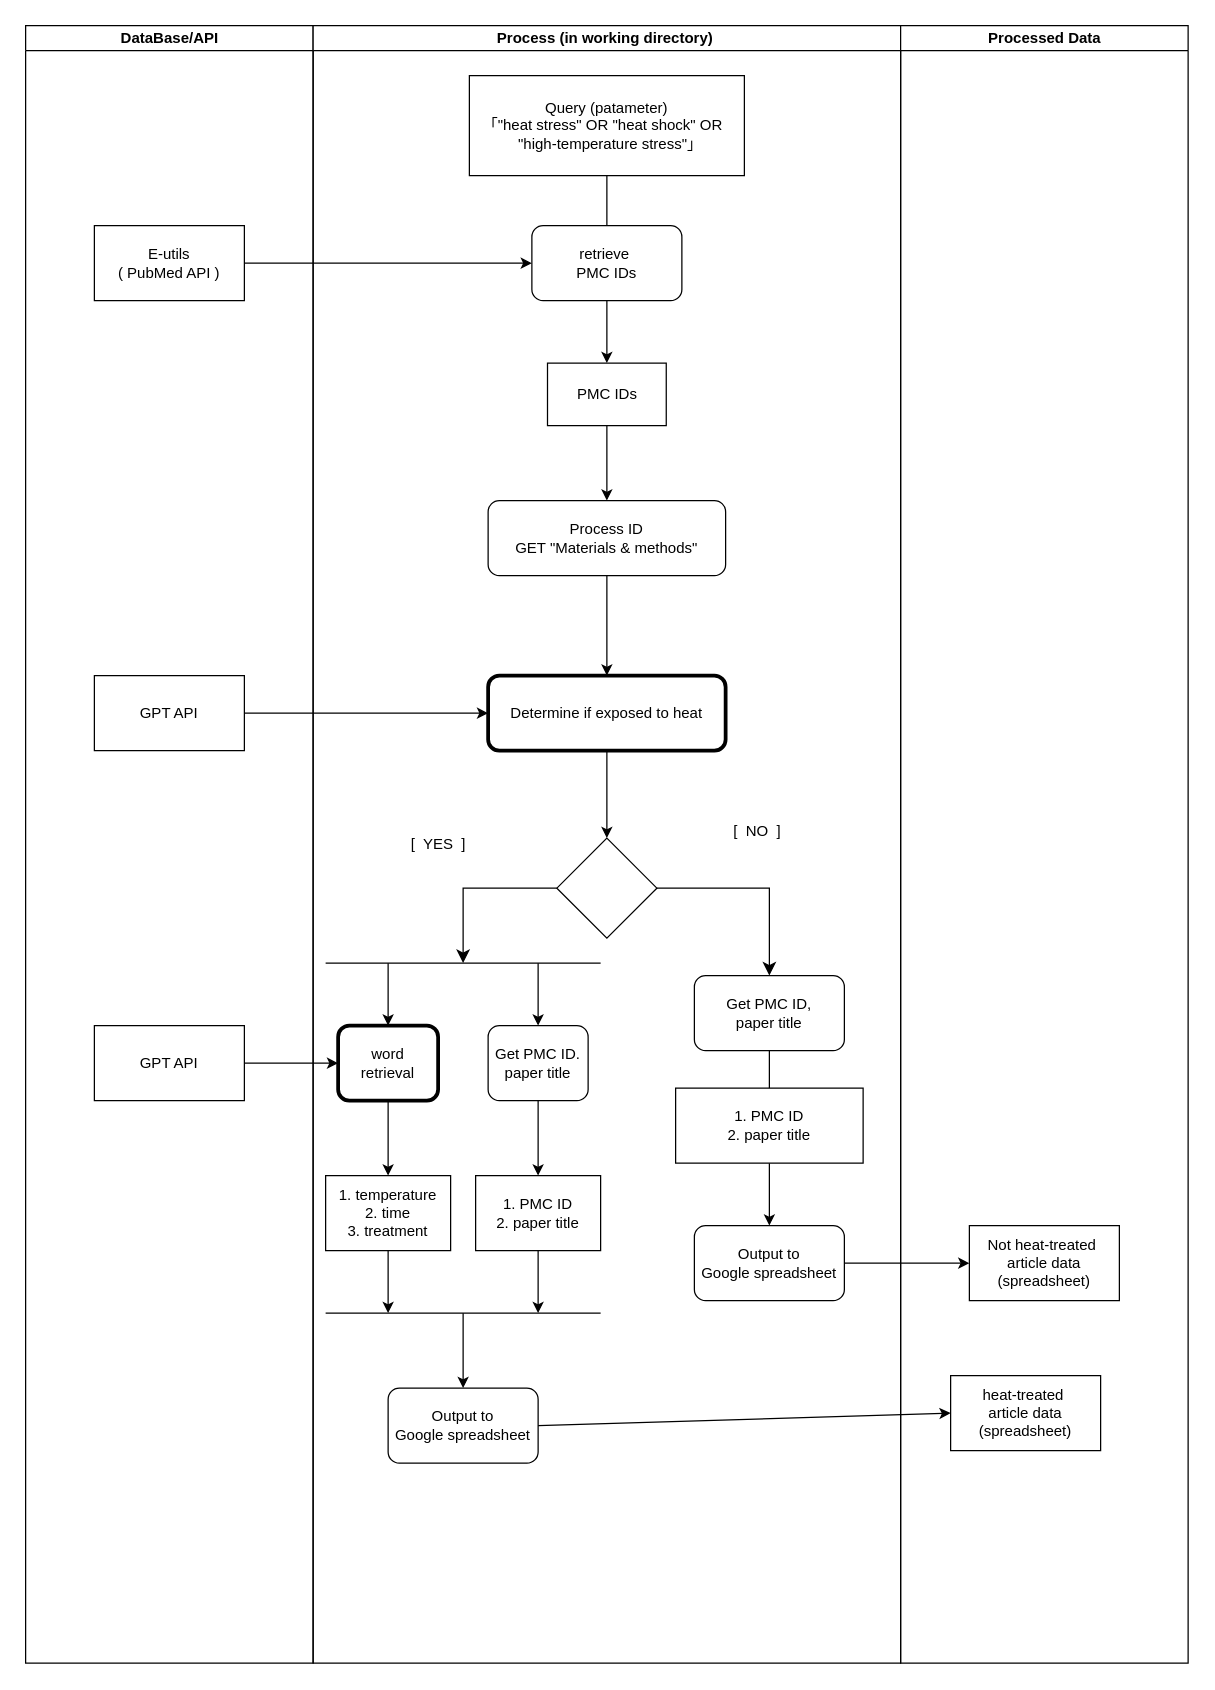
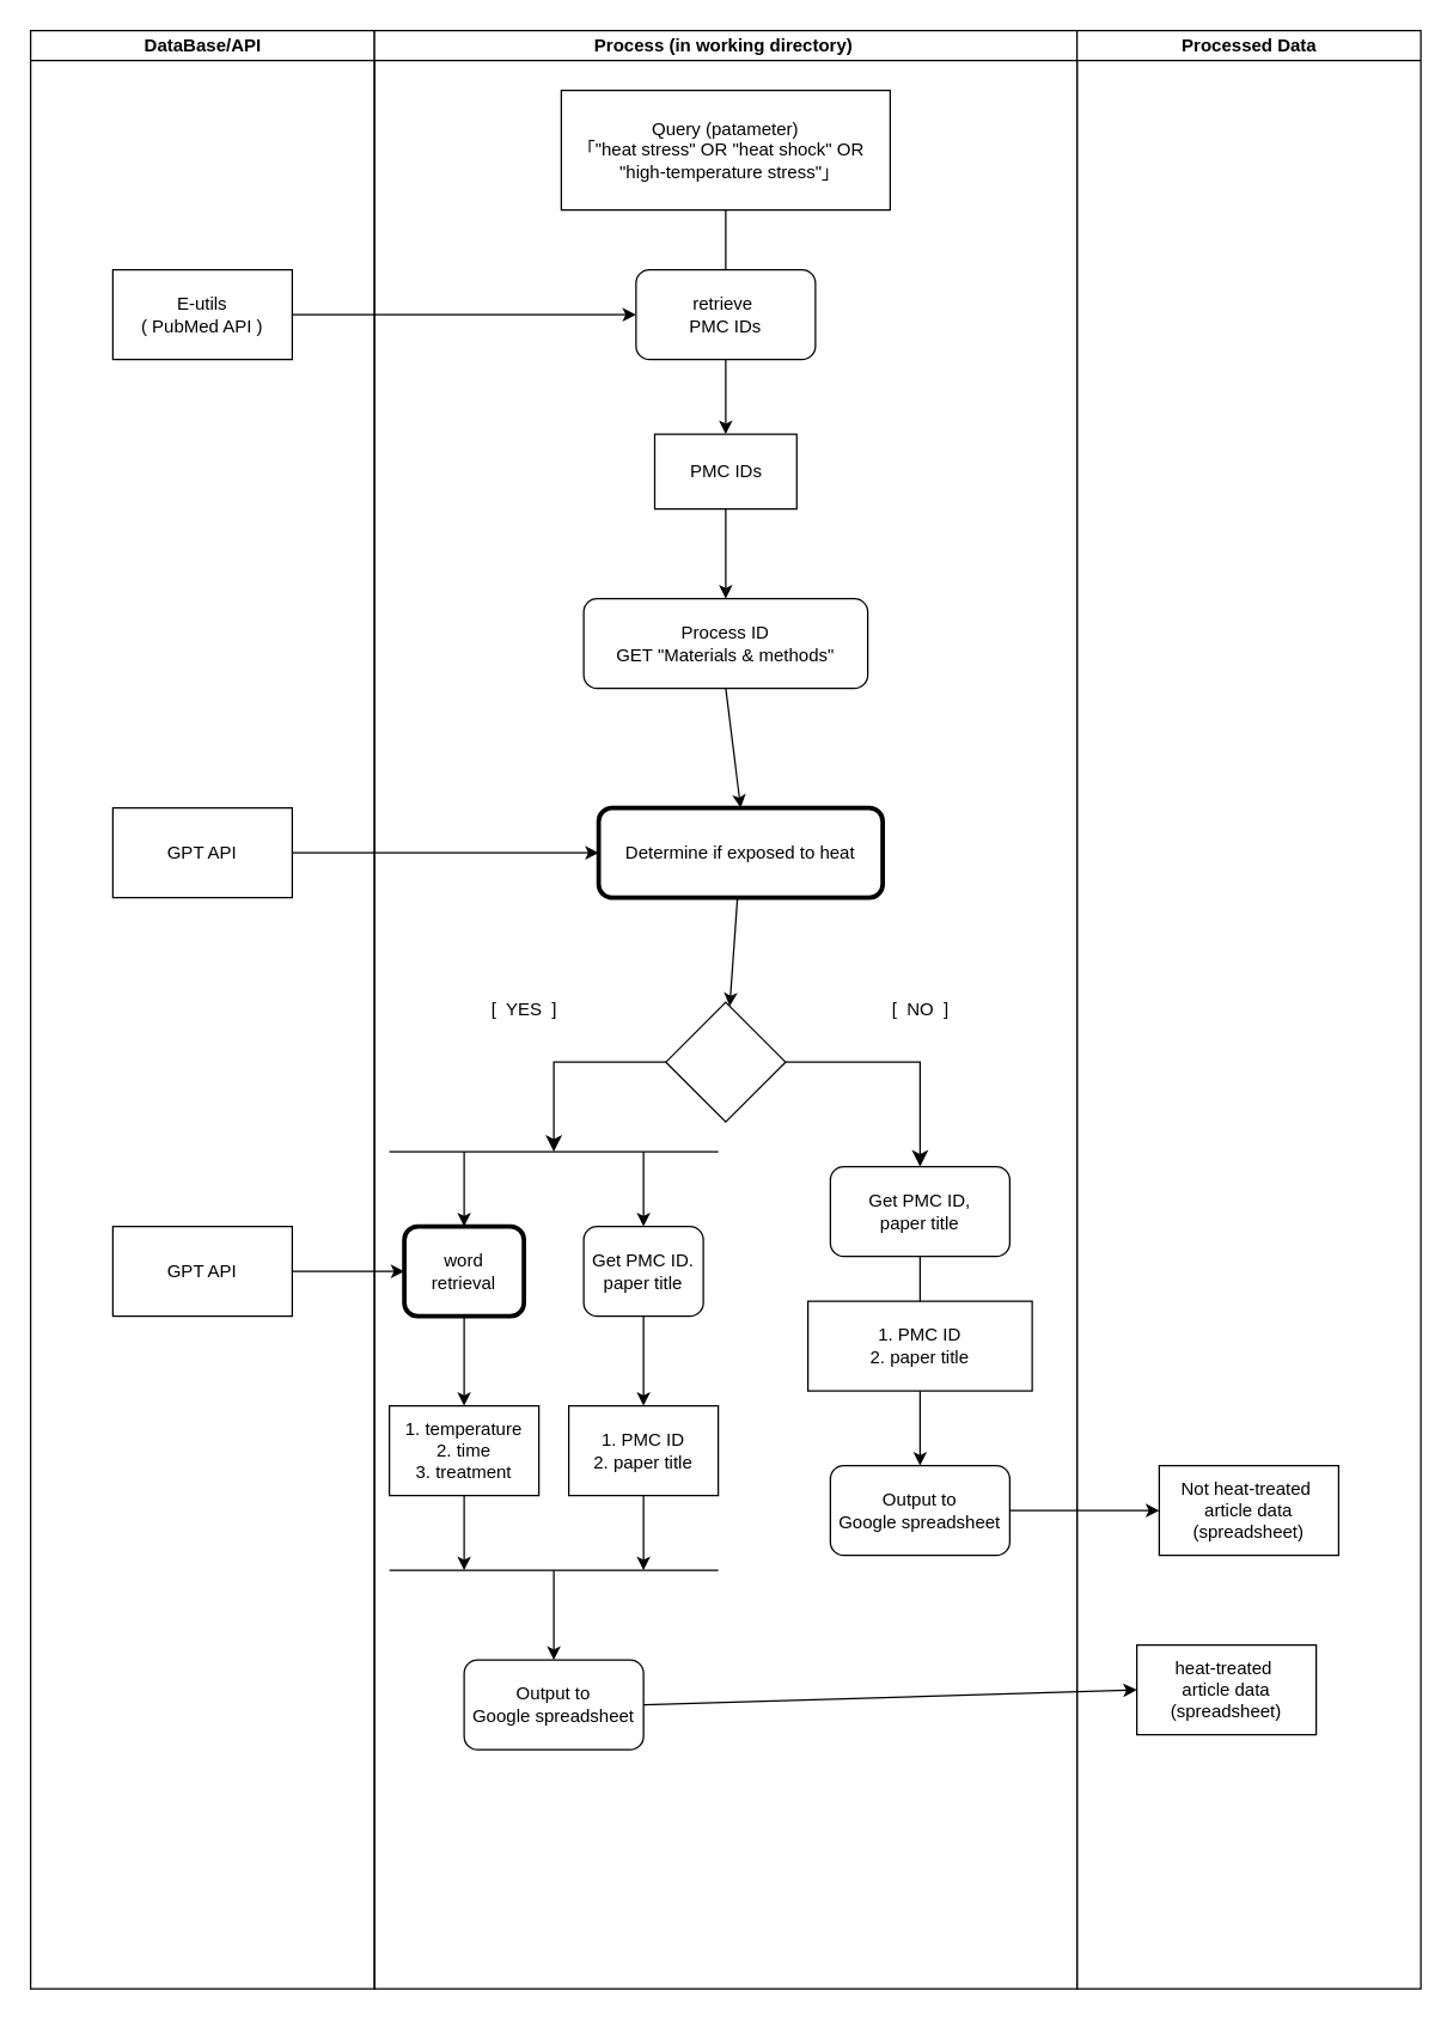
- <mxCell id="18" value="Determine if exposed to heat" style="rounded=1;whiteSpace=wrap;html=1;strokeWidth=3;" parent="6" vertex="1"><mxGeometry x="140" y="520" width="190" height="60" as="geometry" /></mxCell>
+ <mxCell id="18" value="Determine if exposed to heat" style="rounded=1;whiteSpace=wrap;html=1;strokeWidth=3;" parent="6" vertex="1"><mxGeometry x="150" y="520" width="190" height="60" as="geometry" /></mxCell>
- <mxCell id="22" value="[&amp;nbsp; NO&amp;nbsp; ]" style="text;html=1;align=center;verticalAlign=middle;resizable=0;points=[];autosize=1;strokeColor=none;fillColor=none;" parent="6" vertex="1"><mxGeometry x="325" y="630" width="60" height="30" as="geometry" /></mxCell>
+ <mxCell id="22" value="[&amp;nbsp; NO&amp;nbsp; ]" style="text;html=1;align=center;verticalAlign=middle;resizable=0;points=[];autosize=1;strokeColor=none;fillColor=none;" parent="6" vertex="1"><mxGeometry x="335" y="640" width="60" height="30" as="geometry" /></mxCell>
